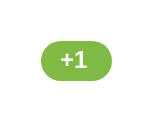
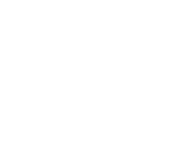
- <mxCell id="2" value="+1" style="rounded=1;whiteSpace=wrap;html=1;arcSize=50;strokeColor=none;strokeWidth=1;fontColor=#FFFFFF;whiteSpace=wrap;align=left;verticalAlign=middle;spacingLeft=0;fontStyle=1;fontSize=12;spacing=10;fillColor=#7FBA42;" vertex="1" parent="1"><mxGeometry x="20" y="20" width="35.5" height="20" as="geometry" /></mxCell>
